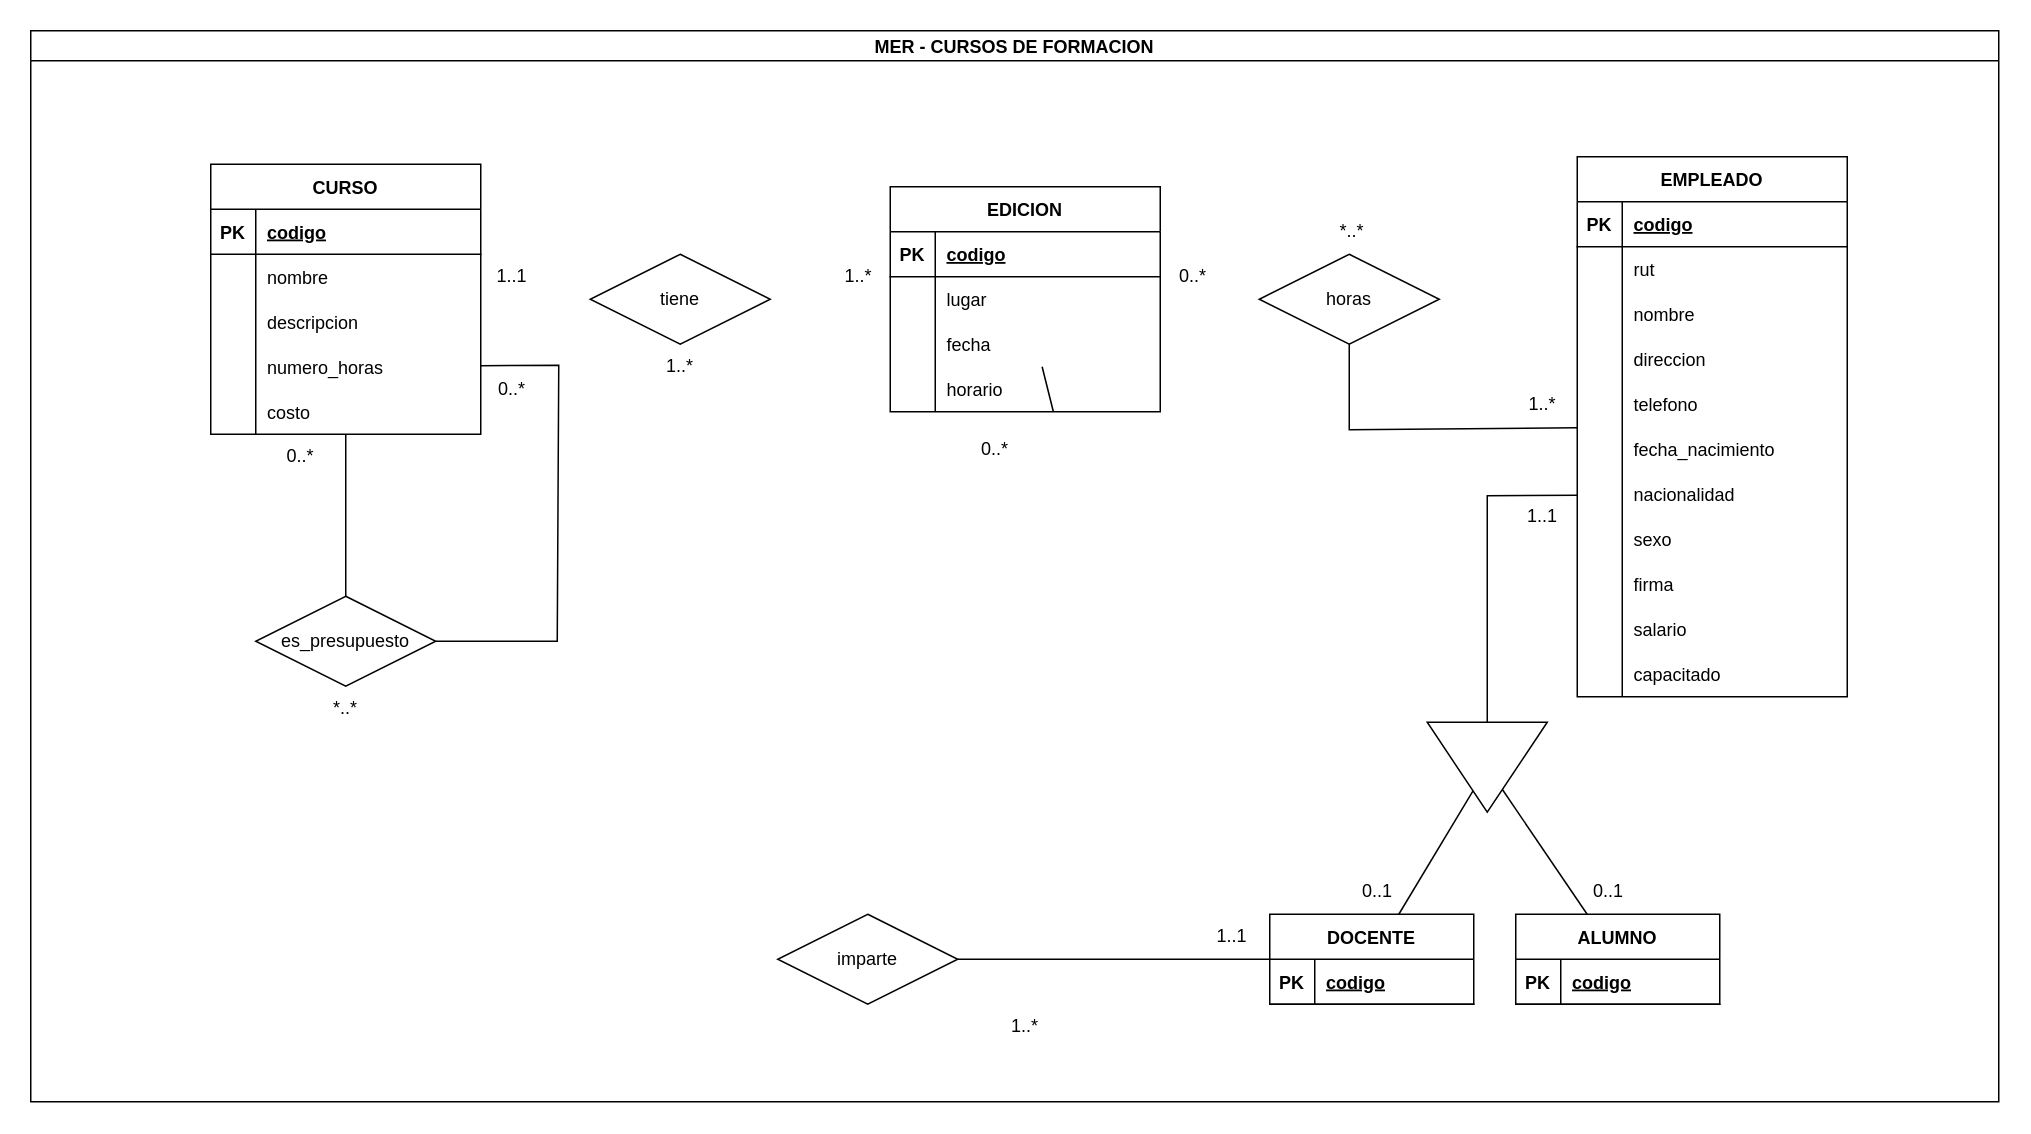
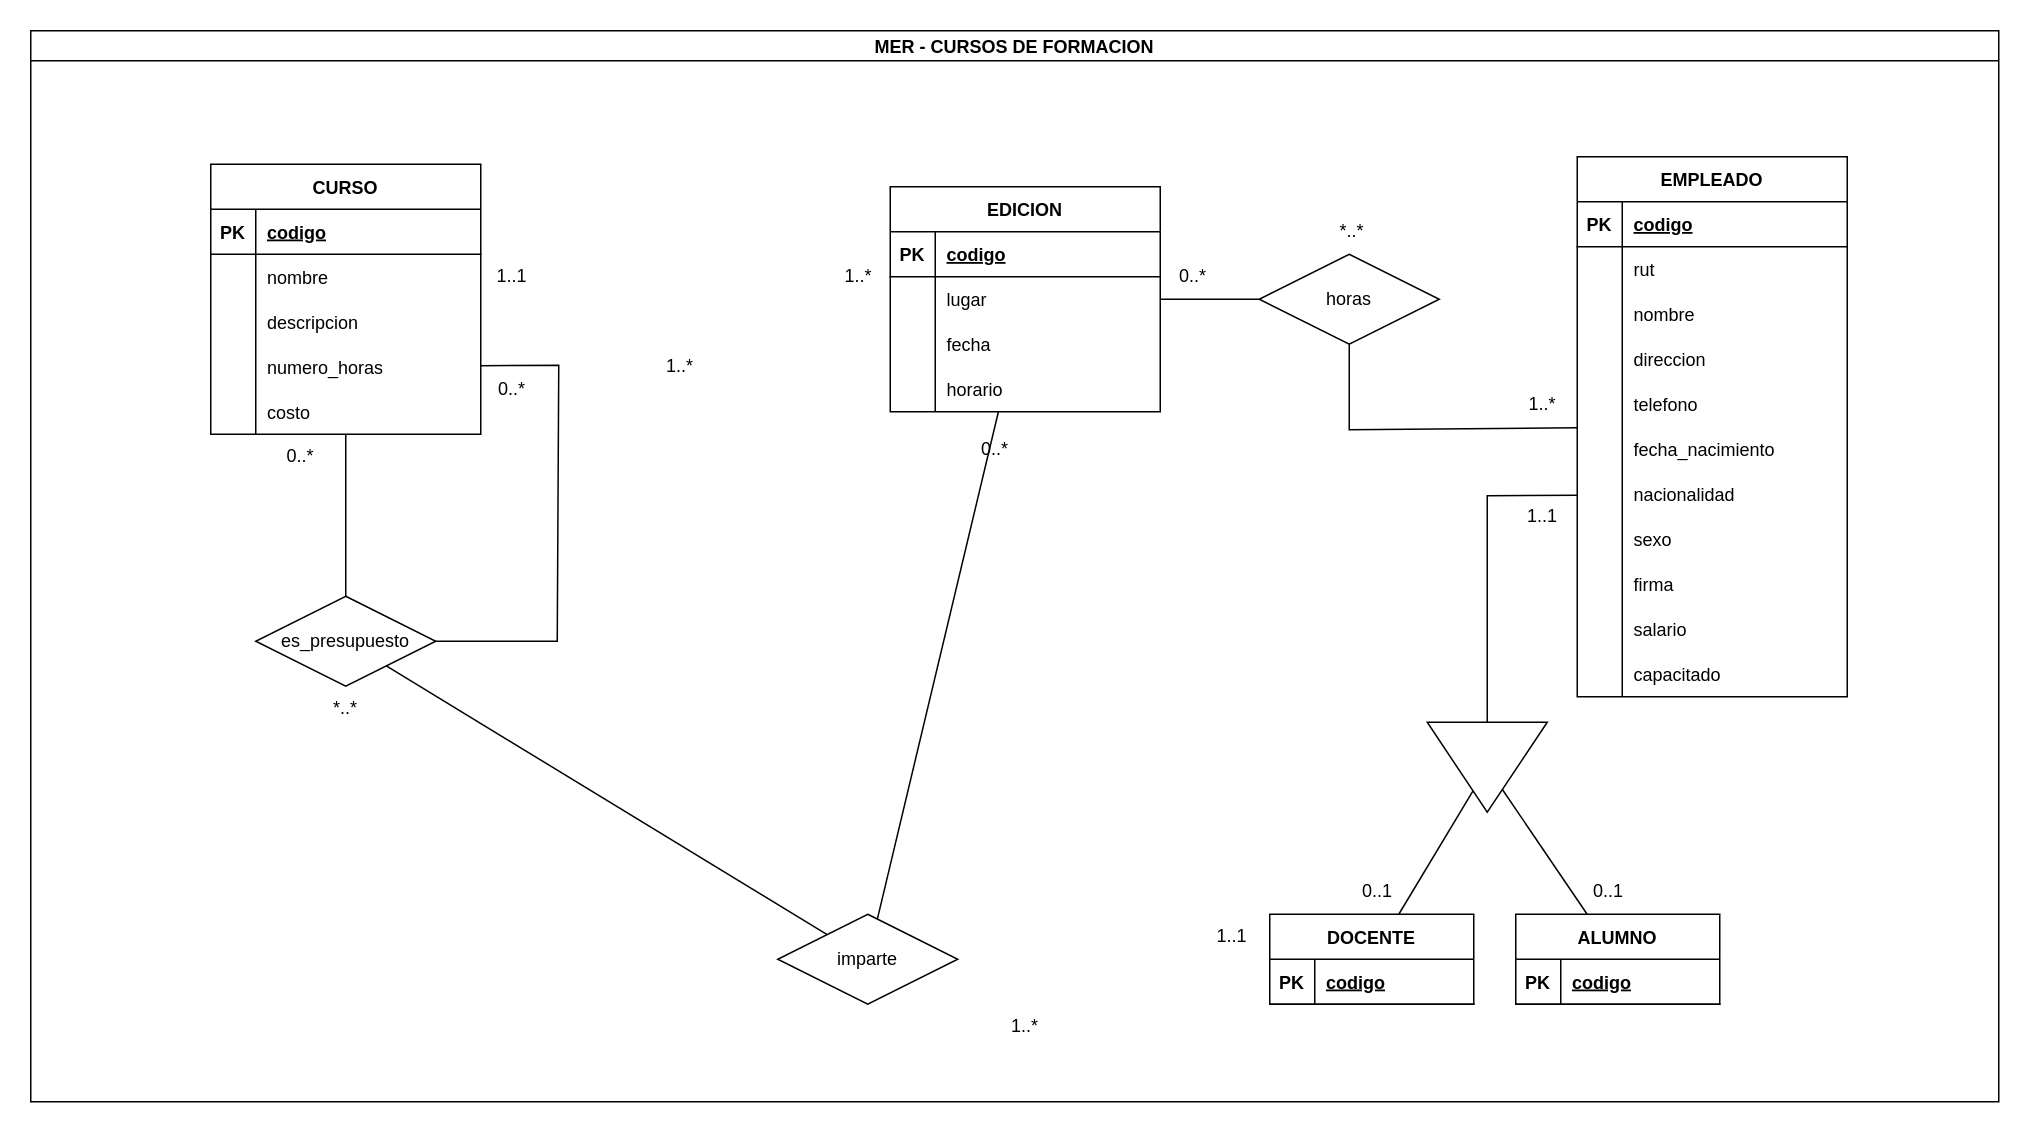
- <mxCell id="66" value="tiene" style="shape=rhombus;perimeter=rhombusPerimeter;whiteSpace=wrap;html=1;align=center;" vertex="1" parent="2"><mxGeometry x="373" y="149" width="120" height="60" as="geometry" /></mxCell>
- <mxCell id="77" value="" style="endArrow=none;html=1;rounded=0;" edge="1" parent="2" source="19" target="31"><mxGeometry relative="1" as="geometry"><mxPoint x="726" y="317" as="sourcePoint" /><mxPoint x="886" y="317" as="targetPoint" /></mxGeometry></mxCell>
+ <mxCell id="77" value="" style="endArrow=none;html=1;rounded=0;" edge="1" parent="2" source="19" target="76"><mxGeometry relative="1" as="geometry"><mxPoint x="726" y="317" as="sourcePoint" /><mxPoint x="886" y="317" as="targetPoint" /></mxGeometry></mxCell>
+ <mxCell id="98" value="" style="endArrow=none;html=1;rounded=0;" edge="1" parent="2" source="19" target="82"><mxGeometry relative="1" as="geometry"><mxPoint x="760" y="500" as="sourcePoint" /><mxPoint x="920" y="500" as="targetPoint" /></mxGeometry></mxCell>
- <mxCell id="99" value="" style="endArrow=none;html=1;rounded=0;" edge="1" parent="2" source="82" target="87"><mxGeometry relative="1" as="geometry"><mxPoint x="760" y="434" as="sourcePoint" /><mxPoint x="920" y="434" as="targetPoint" /></mxGeometry></mxCell>
+ <mxCell id="99" value="" style="endArrow=none;html=1;rounded=0;" edge="1" parent="2" source="82" target="70"><mxGeometry relative="1" as="geometry"><mxPoint x="760" y="434" as="sourcePoint" /><mxPoint x="920" y="434" as="targetPoint" /></mxGeometry></mxCell>
